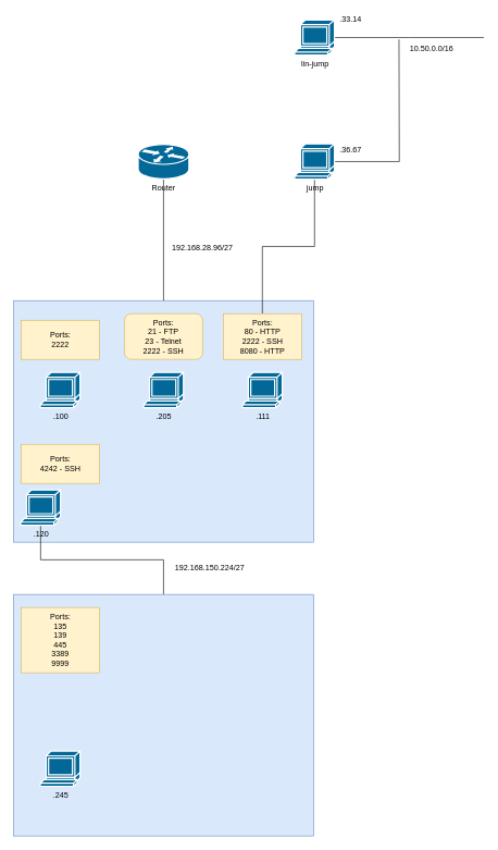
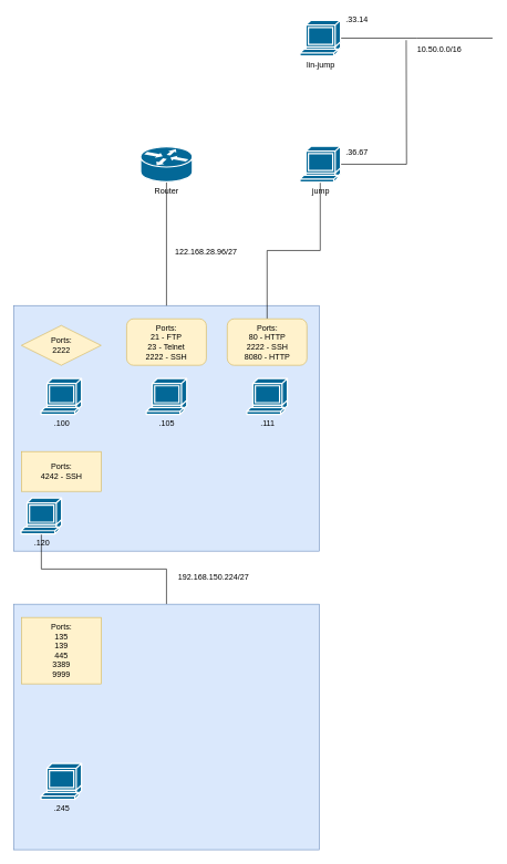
- <mxCell id="13" value="192.168.28.96/27" style="text;html=1;strokeColor=none;fillColor=none;align=center;verticalAlign=middle;whiteSpace=wrap;rounded=0;" vertex="1" parent="1"><mxGeometry x="260" y="370" width="100" height="20" as="geometry" /></mxCell>
+ <mxCell id="13" value="122.168.28.96/27" style="text;html=1;strokeColor=none;fillColor=none;align=center;verticalAlign=middle;whiteSpace=wrap;rounded=0;" vertex="1" parent="1"><mxGeometry x="260" y="370" width="100" height="20" as="geometry" /></mxCell>
- <mxCell id="19" value="Ports:&lt;br&gt;80 - HTTP&lt;br&gt;2222 - SSH&lt;br&gt;8080 - HTTP" style="rounded=0;whiteSpace=wrap;html=1;fillColor=#fff2cc;strokeColor=#d6b656;" vertex="1" parent="1"><mxGeometry x="341.5" y="480" width="120" height="70" as="geometry" /></mxCell>
+ <mxCell id="19" value="Ports:&lt;br&gt;80 - HTTP&lt;br&gt;2222 - SSH&lt;br&gt;8080 - HTTP" style="whiteSpace=wrap;html=1;fillColor=#fff2cc;strokeColor=#d6b656;rounded=1;" vertex="1" parent="1"><mxGeometry x="341.5" y="480" width="120" height="70" as="geometry" /></mxCell>
- <mxCell id="15" value="Ports:&lt;br&gt;2222" style="rounded=0;whiteSpace=wrap;html=1;fillColor=#fff2cc;strokeColor=#d6b656;" vertex="1" parent="1"><mxGeometry x="31.5" y="490" width="120" height="60" as="geometry" /></mxCell>
+ <mxCell id="15" value="Ports:&lt;br&gt;2222" style="rhombus;whiteSpace=wrap;html=1;fillColor=#fff2cc;strokeColor=#d6b656;" vertex="1" parent="1"><mxGeometry x="31.5" y="490" width="120" height="60" as="geometry" /></mxCell>
- <mxCell id="16" value=".205" style="shape=mxgraph.cisco.computers_and_peripherals.terminal;html=1;pointerEvents=1;dashed=0;fillColor=#036897;strokeColor=#ffffff;strokeWidth=2;verticalLabelPosition=bottom;verticalAlign=top;align=center;outlineConnect=0;" vertex="1" parent="1"><mxGeometry x="219.5" y="570" width="61" height="54" as="geometry" /></mxCell>
+ <mxCell id="16" value=".105" style="shape=mxgraph.cisco.computers_and_peripherals.terminal;html=1;pointerEvents=1;dashed=0;fillColor=#036897;strokeColor=#ffffff;strokeWidth=2;verticalLabelPosition=bottom;verticalAlign=top;align=center;outlineConnect=0;" vertex="1" parent="1"><mxGeometry x="219.5" y="570" width="61" height="54" as="geometry" /></mxCell>
